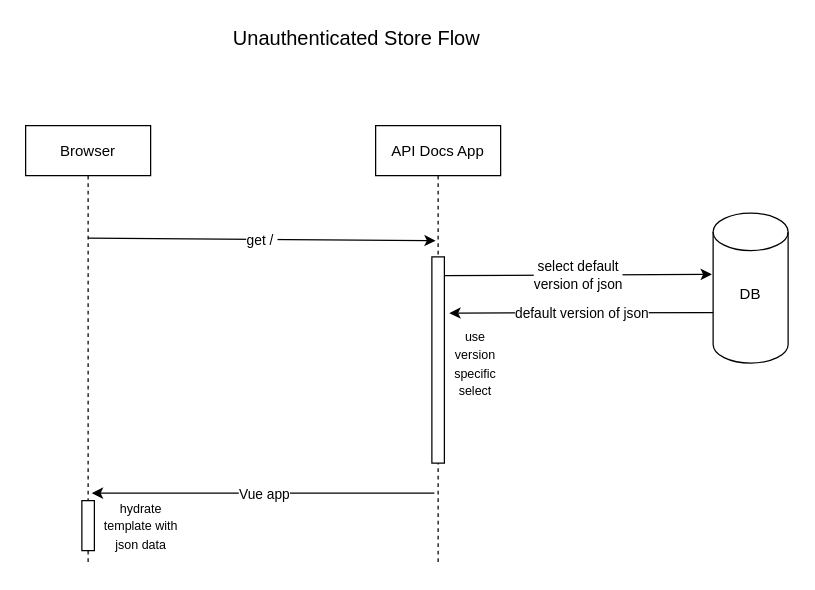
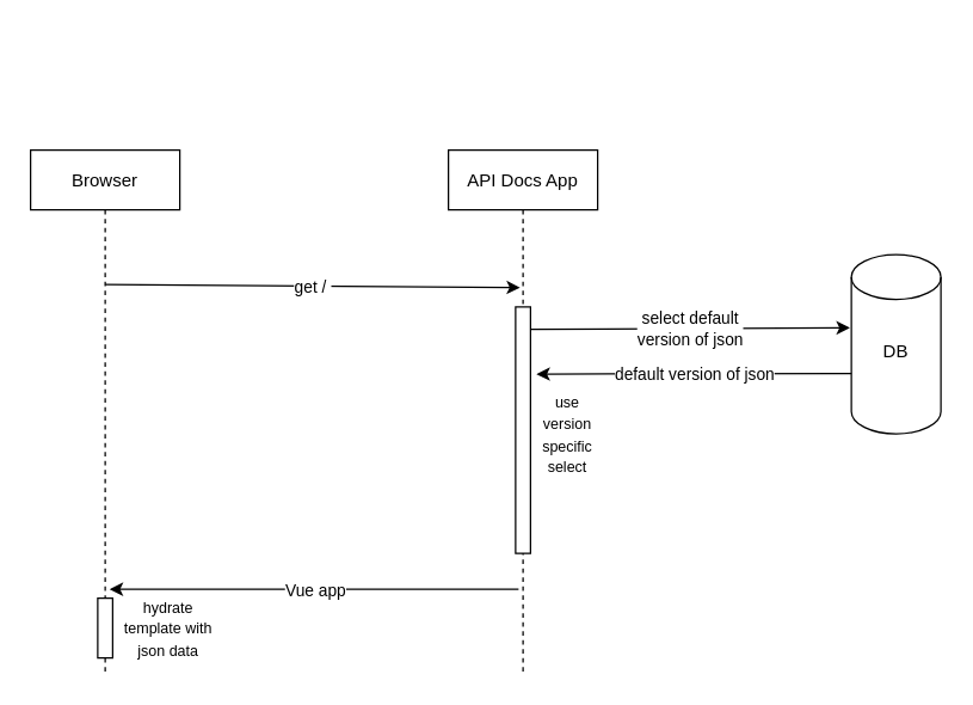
- <mxCell id="6" value="&lt;font size=&quot;3&quot;&gt;Unauthenticated Store Flow&lt;/font&gt;" style="text;html=1;strokeColor=none;fillColor=none;align=center;verticalAlign=middle;whiteSpace=wrap;rounded=0;" parent="1" vertex="1"><mxGeometry x="160" y="20" width="250" height="20" as="geometry" /></mxCell>
